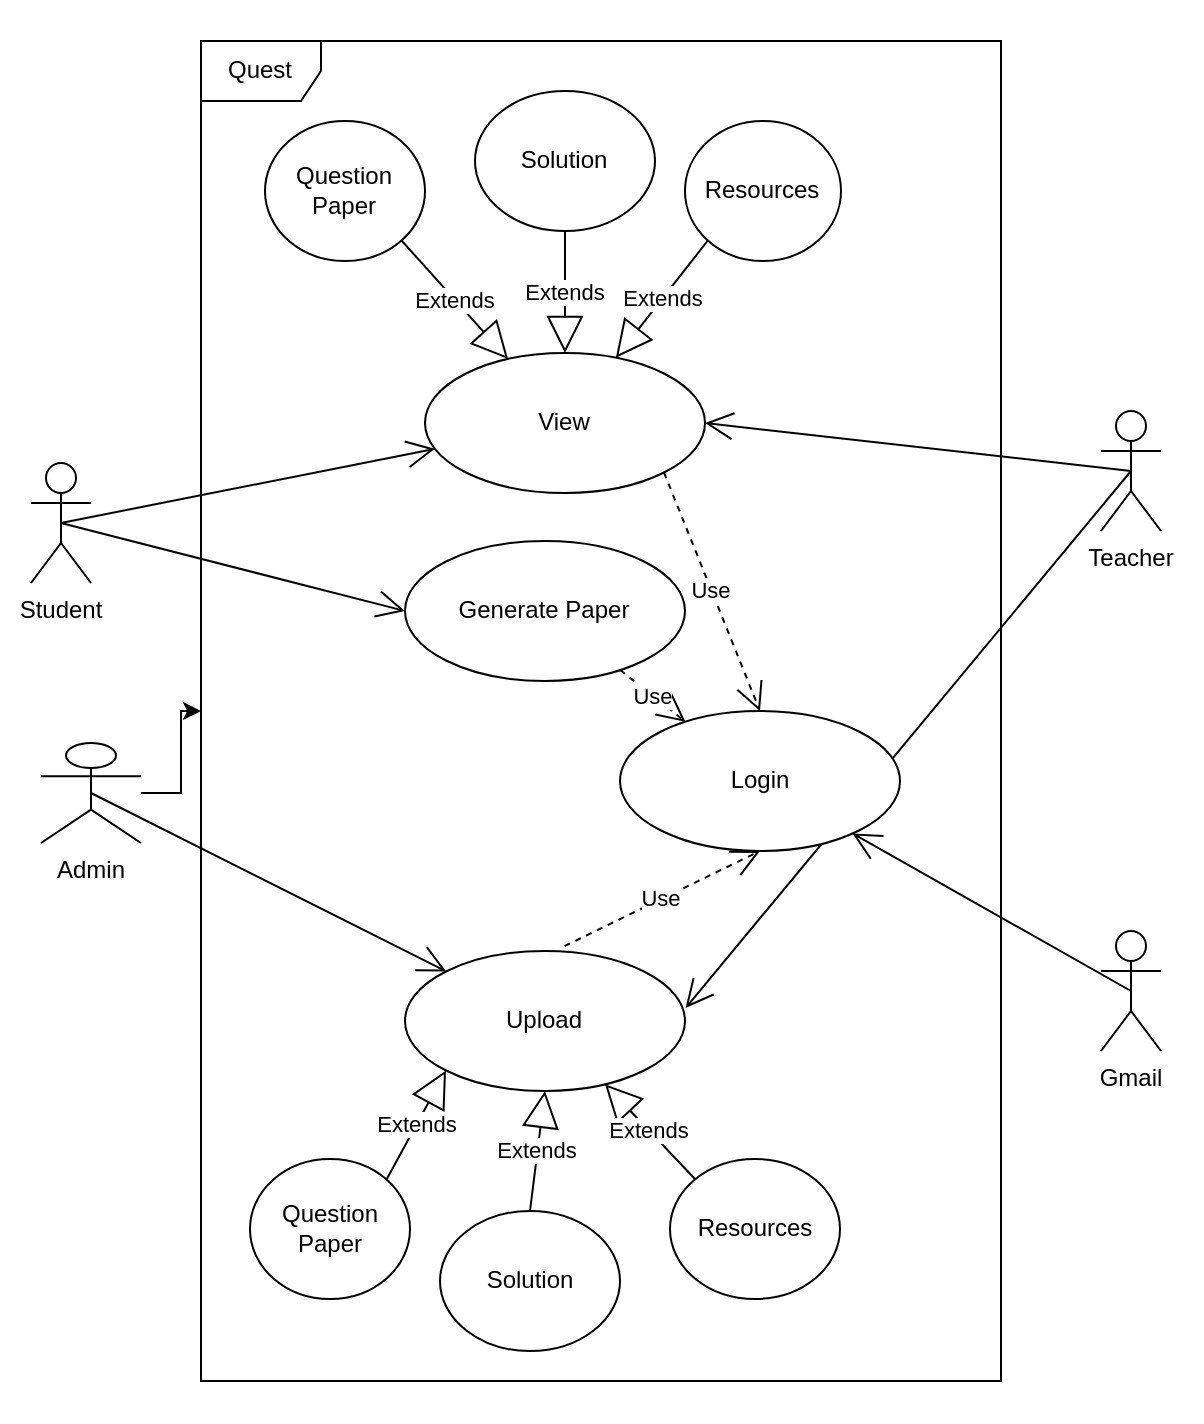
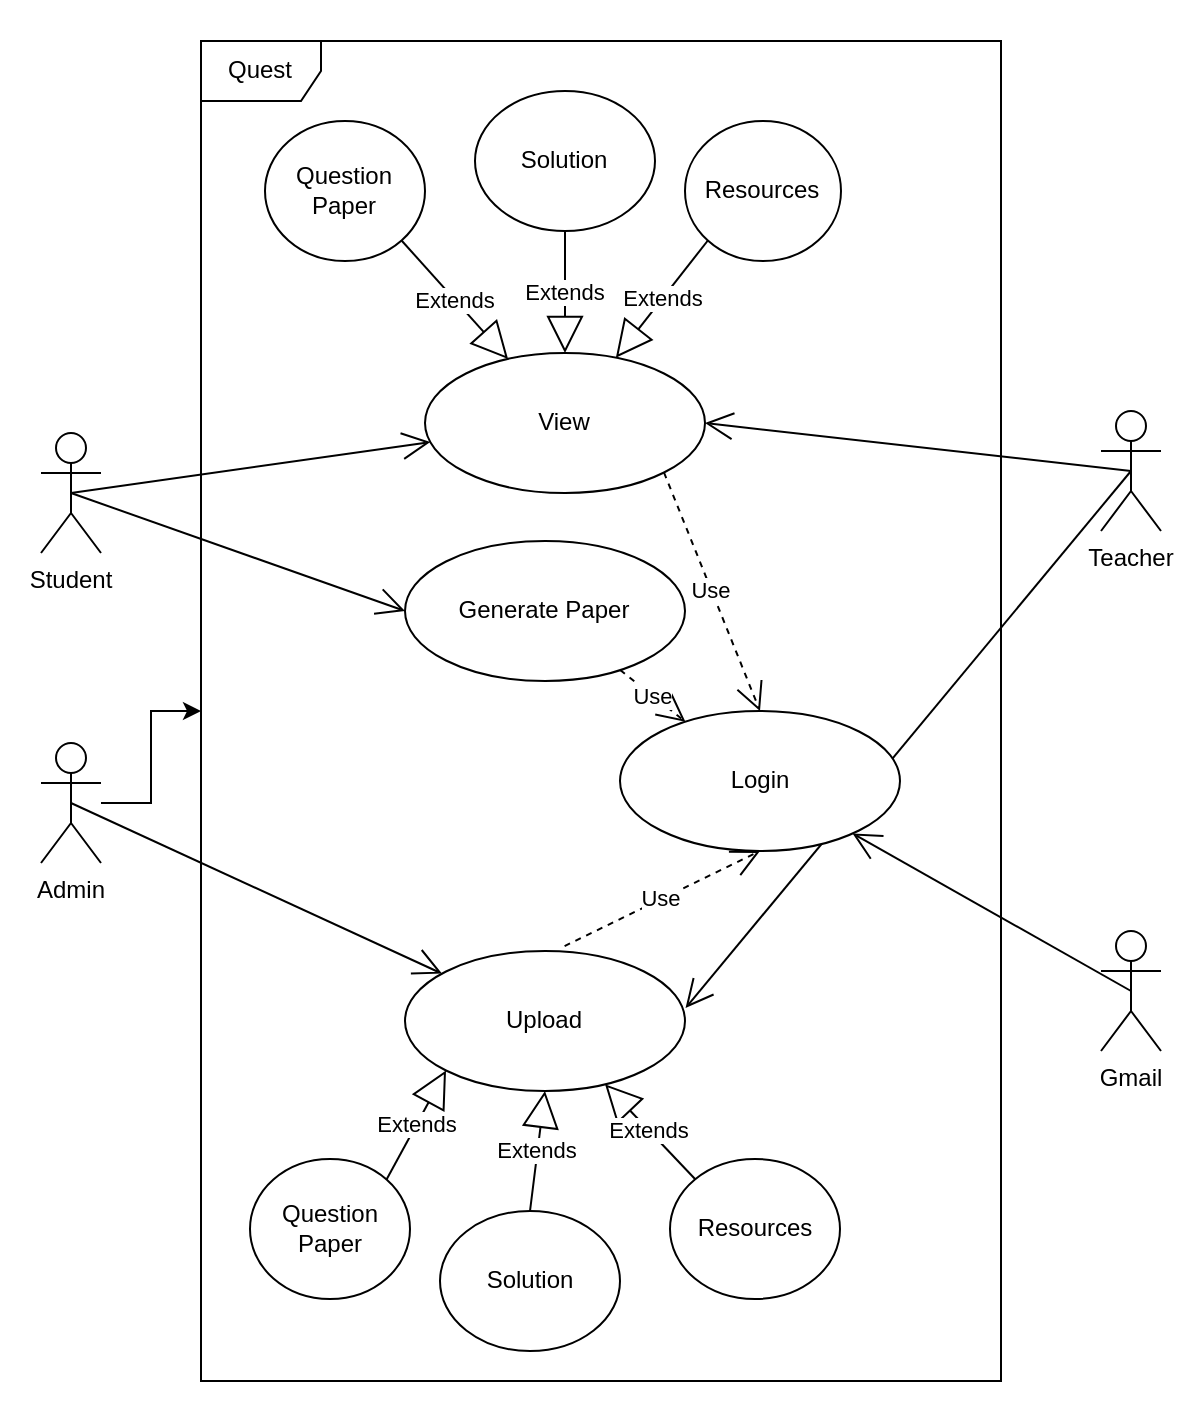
- <mxCell id="17" value="Student" style="shape=umlActor;verticalLabelPosition=bottom;labelBackgroundColor=#ffffff;verticalAlign=top;html=1;" vertex="1" parent="1"><mxGeometry x="15" y="231" width="30" height="60" as="geometry" /></mxCell>
+ <mxCell id="17" value="Student" style="shape=umlActor;verticalLabelPosition=bottom;labelBackgroundColor=#ffffff;verticalAlign=top;html=1;" vertex="1" parent="1"><mxGeometry x="20" y="216" width="30" height="60" as="geometry" /></mxCell>
- <mxCell id="19" value="Admin" style="shape=umlActor;verticalLabelPosition=bottom;labelBackgroundColor=#ffffff;verticalAlign=top;html=1;" vertex="1" parent="1"><mxGeometry x="20" y="371" width="50" height="50" as="geometry" /></mxCell>
+ <mxCell id="19" value="Admin" style="shape=umlActor;verticalLabelPosition=bottom;labelBackgroundColor=#ffffff;verticalAlign=top;html=1;" vertex="1" parent="1"><mxGeometry x="20" y="371" width="30" height="60" as="geometry" /></mxCell>
